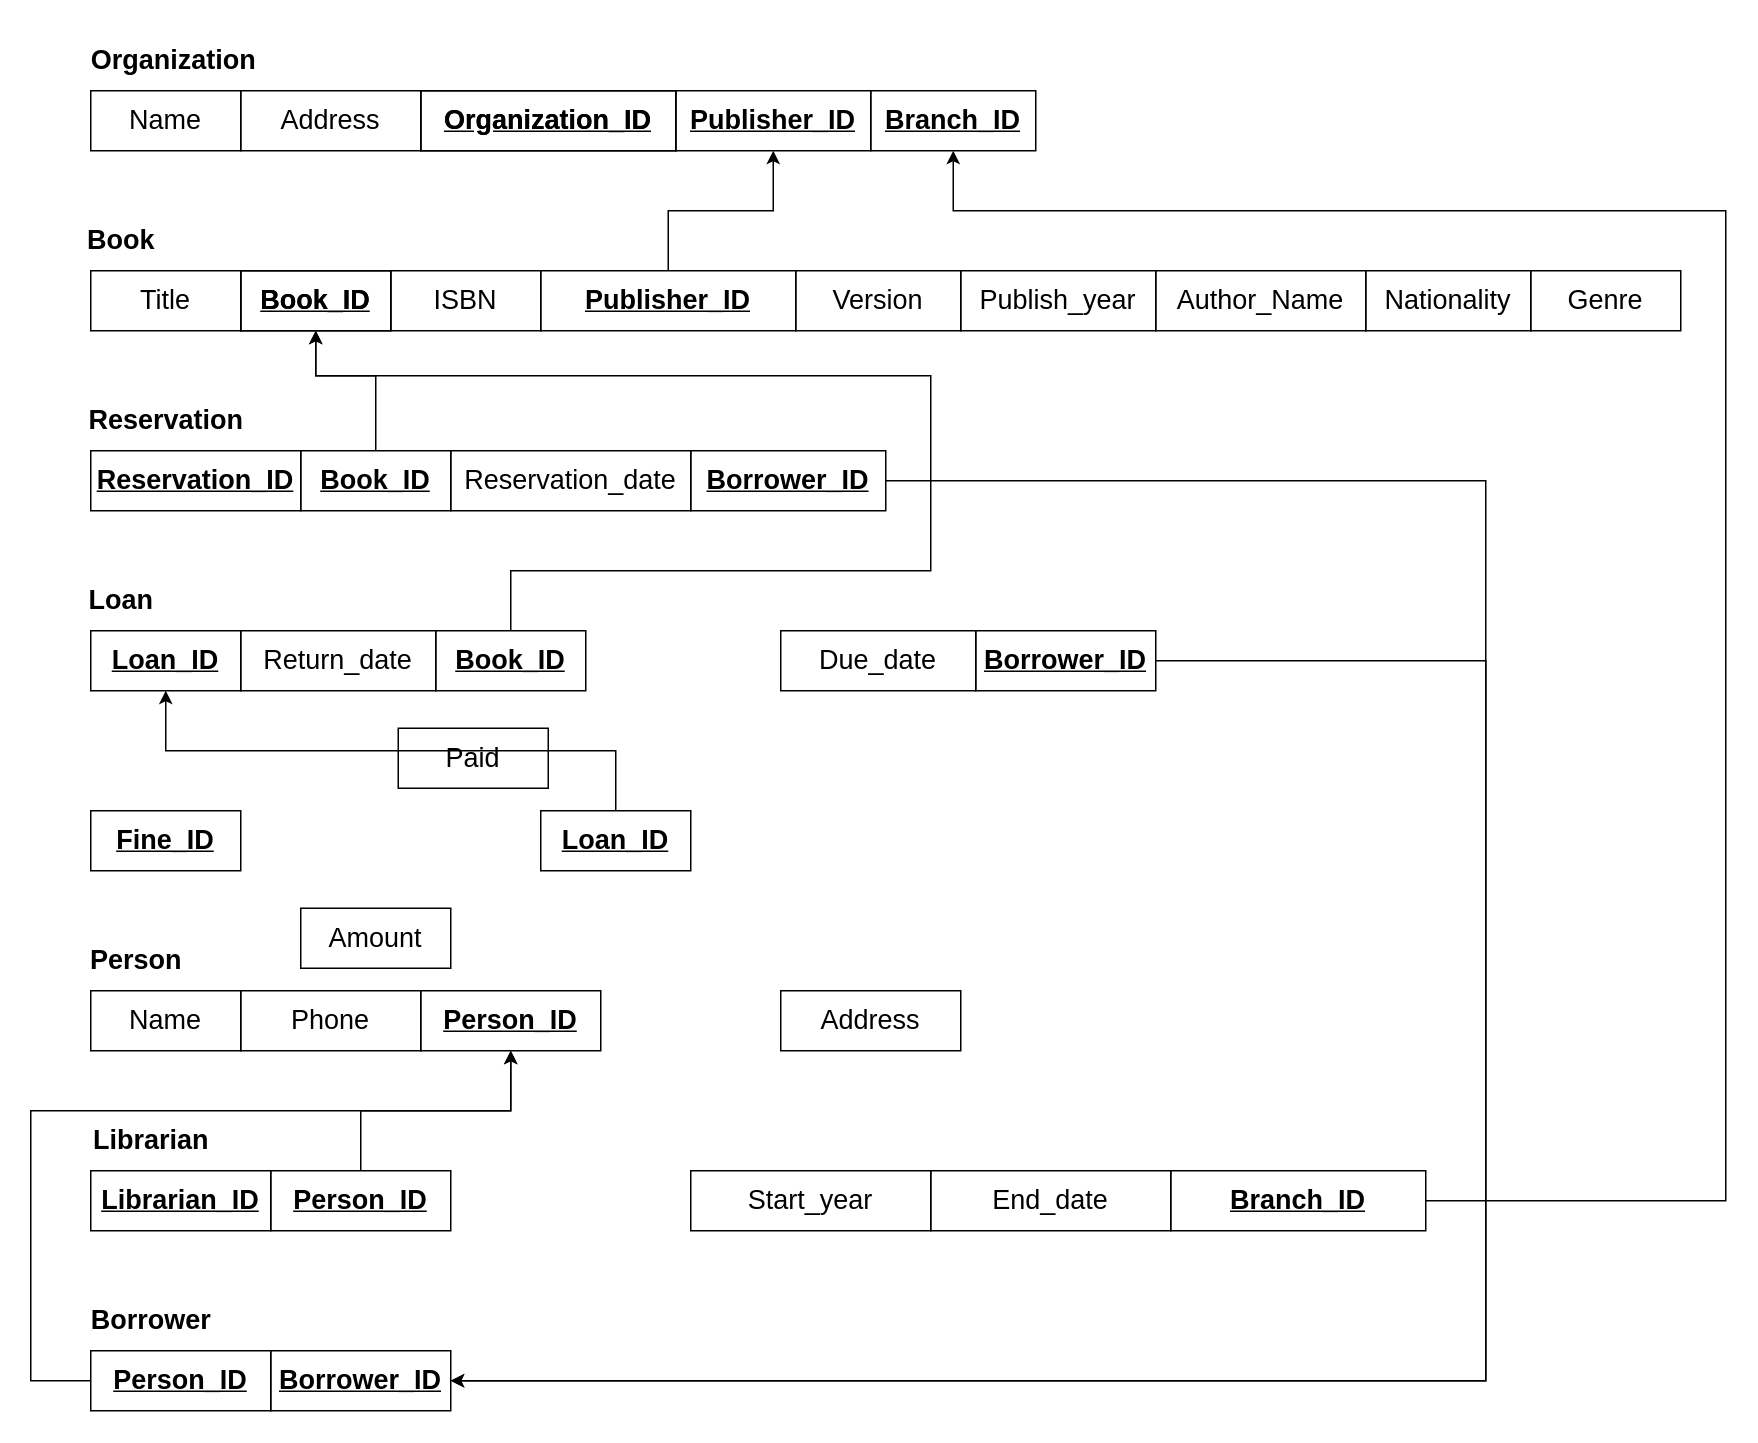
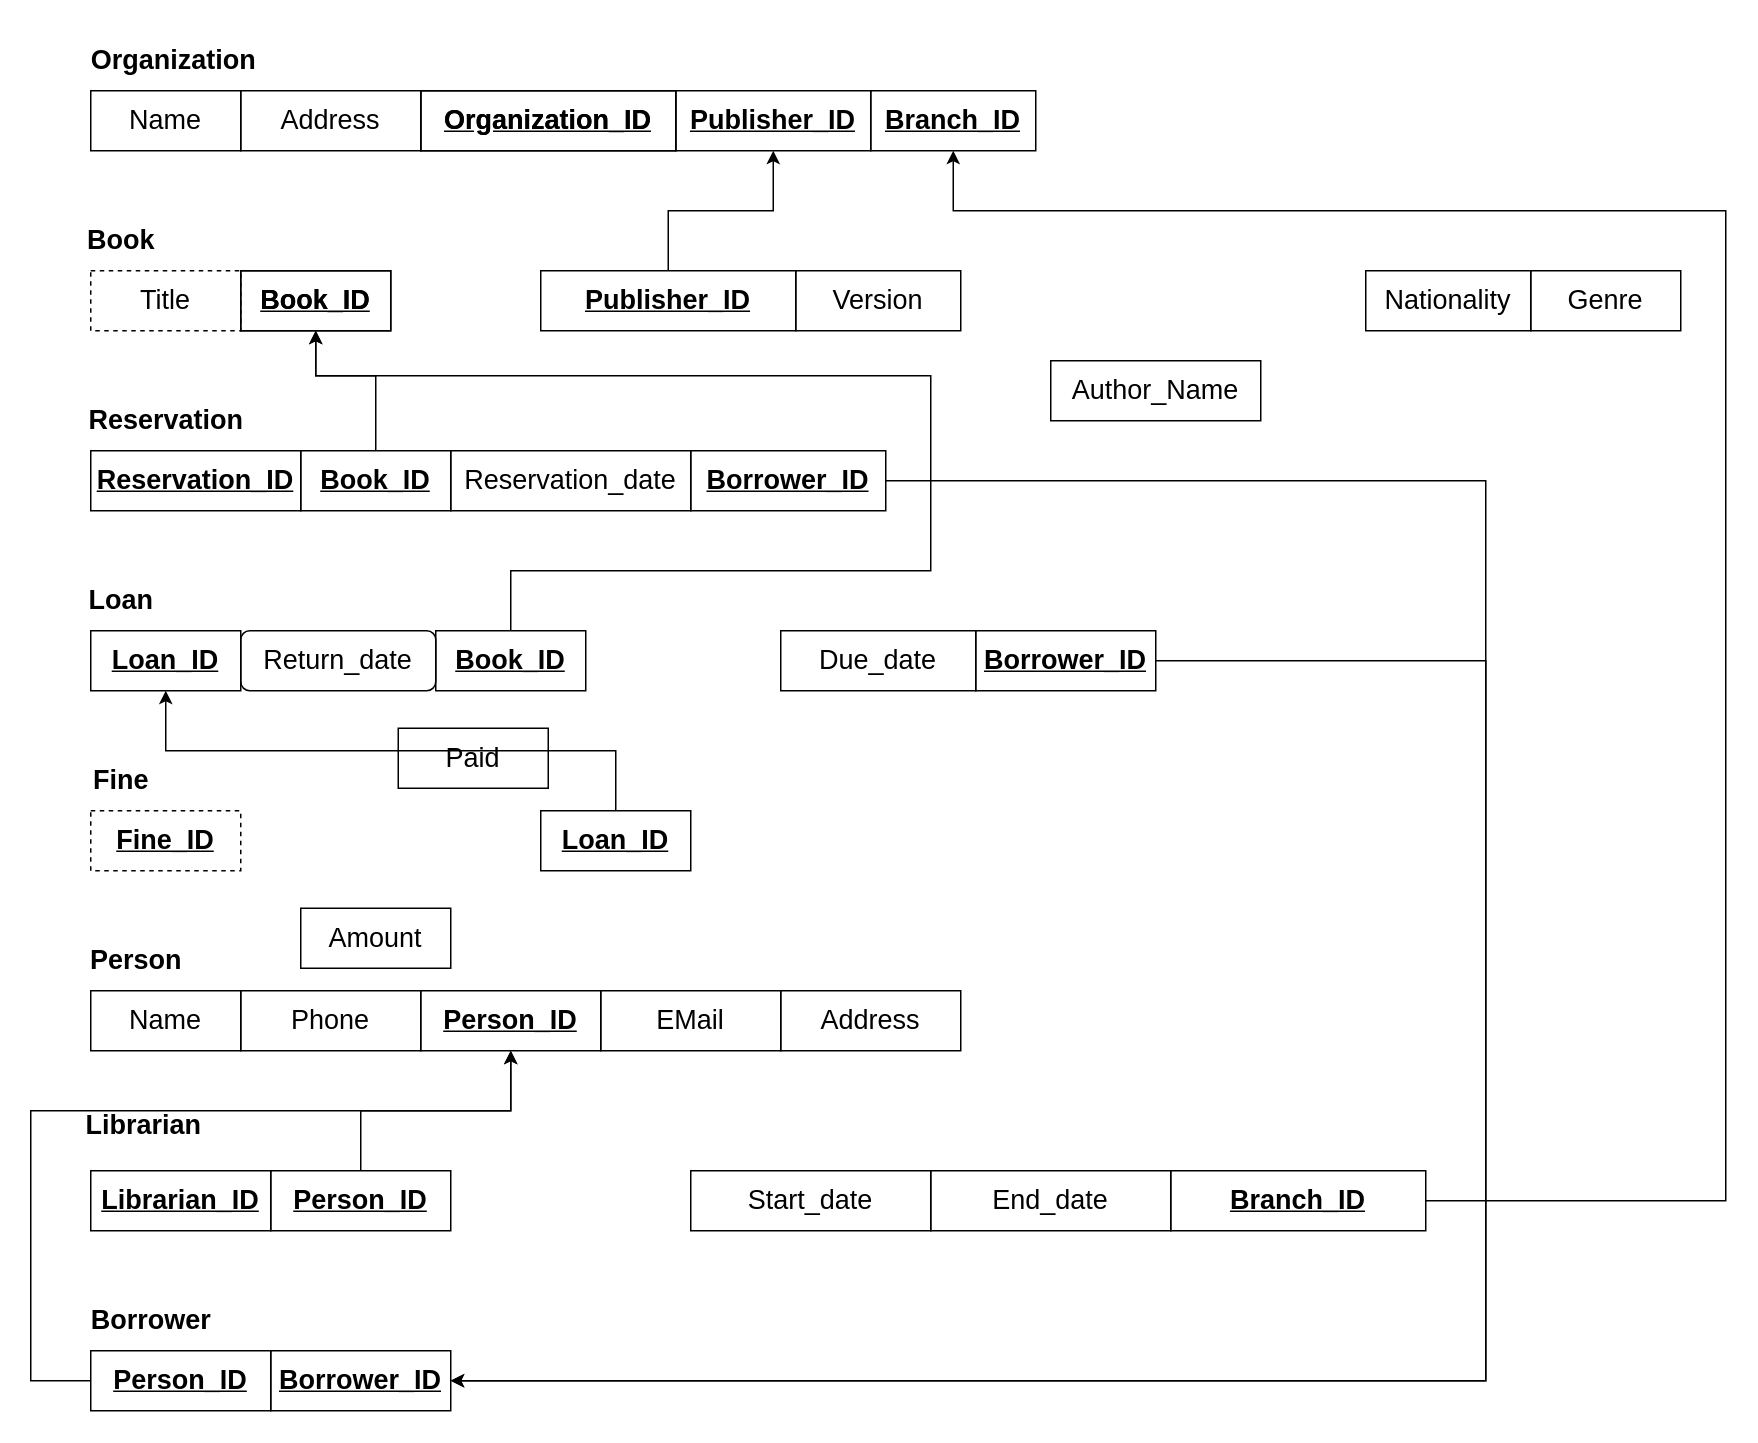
- <mxCell id="9" value="Title" style="whiteSpace=wrap;html=1;align=center;strokeColor=default;fontSize=18;fillColor=none;" parent="1" vertex="1"><mxGeometry x="60" y="180" width="100" height="40" as="geometry" /></mxCell>
+ <mxCell id="9" value="Title" style="whiteSpace=wrap;html=1;align=center;strokeColor=default;fontSize=18;fillColor=none;dashed=1;" parent="1" vertex="1"><mxGeometry x="60" y="180" width="100" height="40" as="geometry" /></mxCell>
- <mxCell id="21" value="ISBN" style="whiteSpace=wrap;html=1;align=center;strokeColor=default;fontSize=18;fillColor=none;" parent="1" vertex="1"><mxGeometry x="260" y="180" width="100" height="40" as="geometry" /></mxCell>
- <mxCell id="29" value="Publish_year" style="whiteSpace=wrap;html=1;align=center;strokeColor=default;fontSize=18;fillColor=none;" parent="1" vertex="1"><mxGeometry x="640" y="180" width="130" height="40" as="geometry" /></mxCell>
- <mxCell id="54" value="Author_Name" style="whiteSpace=wrap;html=1;align=center;strokeColor=default;fontSize=18;fillColor=none;" parent="1" vertex="1"><mxGeometry x="770" y="180" width="140" height="40" as="geometry" /></mxCell>
+ <mxCell id="54" value="Author_Name" style="whiteSpace=wrap;html=1;align=center;strokeColor=default;fontSize=18;fillColor=none;" parent="1" vertex="1"><mxGeometry x="700" y="240" width="140" height="40" as="geometry" /></mxCell>
- <mxCell id="30" value="Return_date" style="whiteSpace=wrap;html=1;align=center;strokeColor=default;fontSize=18;fillColor=none;" parent="1" vertex="1"><mxGeometry x="160" y="420" width="130" height="40" as="geometry" /></mxCell>
+ <mxCell id="30" value="Return_date" style="whiteSpace=wrap;html=1;align=center;strokeColor=default;fontSize=18;fillColor=none;rounded=1;" parent="1" vertex="1"><mxGeometry x="160" y="420" width="130" height="40" as="geometry" /></mxCell>
+ <mxCell id="7" value="Fine" style="text;strokeColor=none;fillColor=none;html=1;fontSize=18;fontStyle=1;verticalAlign=middle;align=center;" parent="1" vertex="1"><mxGeometry x="30" y="500" width="100" height="40" as="geometry" /></mxCell>
- <mxCell id="12" value="Fine_ID" style="whiteSpace=wrap;html=1;align=center;strokeColor=default;fontSize=18;fillColor=none;fontStyle=5" parent="1" vertex="1"><mxGeometry x="60" y="540" width="100" height="40" as="geometry" /></mxCell>
+ <mxCell id="12" value="Fine_ID" style="whiteSpace=wrap;html=1;align=center;strokeColor=default;fontSize=18;fillColor=none;fontStyle=5;dashed=1;" parent="1" vertex="1"><mxGeometry x="60" y="540" width="100" height="40" as="geometry" /></mxCell>
+ <mxCell id="16" value="EMail" style="whiteSpace=wrap;html=1;align=center;strokeColor=default;fontSize=18;fillColor=none;" parent="1" vertex="1"><mxGeometry x="400" y="660" width="120" height="40" as="geometry" /></mxCell>
- <mxCell id="38" value="Librarian" style="text;strokeColor=none;fillColor=none;html=1;fontSize=18;fontStyle=1;verticalAlign=middle;align=center;" parent="1" vertex="1"><mxGeometry x="50" y="740" width="100" height="40" as="geometry" /></mxCell>
+ <mxCell id="38" value="Librarian" style="text;strokeColor=none;fillColor=none;html=1;fontSize=18;fontStyle=1;verticalAlign=middle;align=center;" parent="1" vertex="1"><mxGeometry x="45" y="730" width="100" height="40" as="geometry" /></mxCell>
- <mxCell id="57" value="Start_year" style="whiteSpace=wrap;html=1;align=center;strokeColor=default;fontSize=18;fillColor=none;" parent="1" vertex="1"><mxGeometry x="460" y="780" width="160" height="40" as="geometry" /></mxCell>
+ <mxCell id="57" value="Start_date" style="whiteSpace=wrap;html=1;align=center;strokeColor=default;fontSize=18;fillColor=none;" parent="1" vertex="1"><mxGeometry x="460" y="780" width="160" height="40" as="geometry" /></mxCell>
